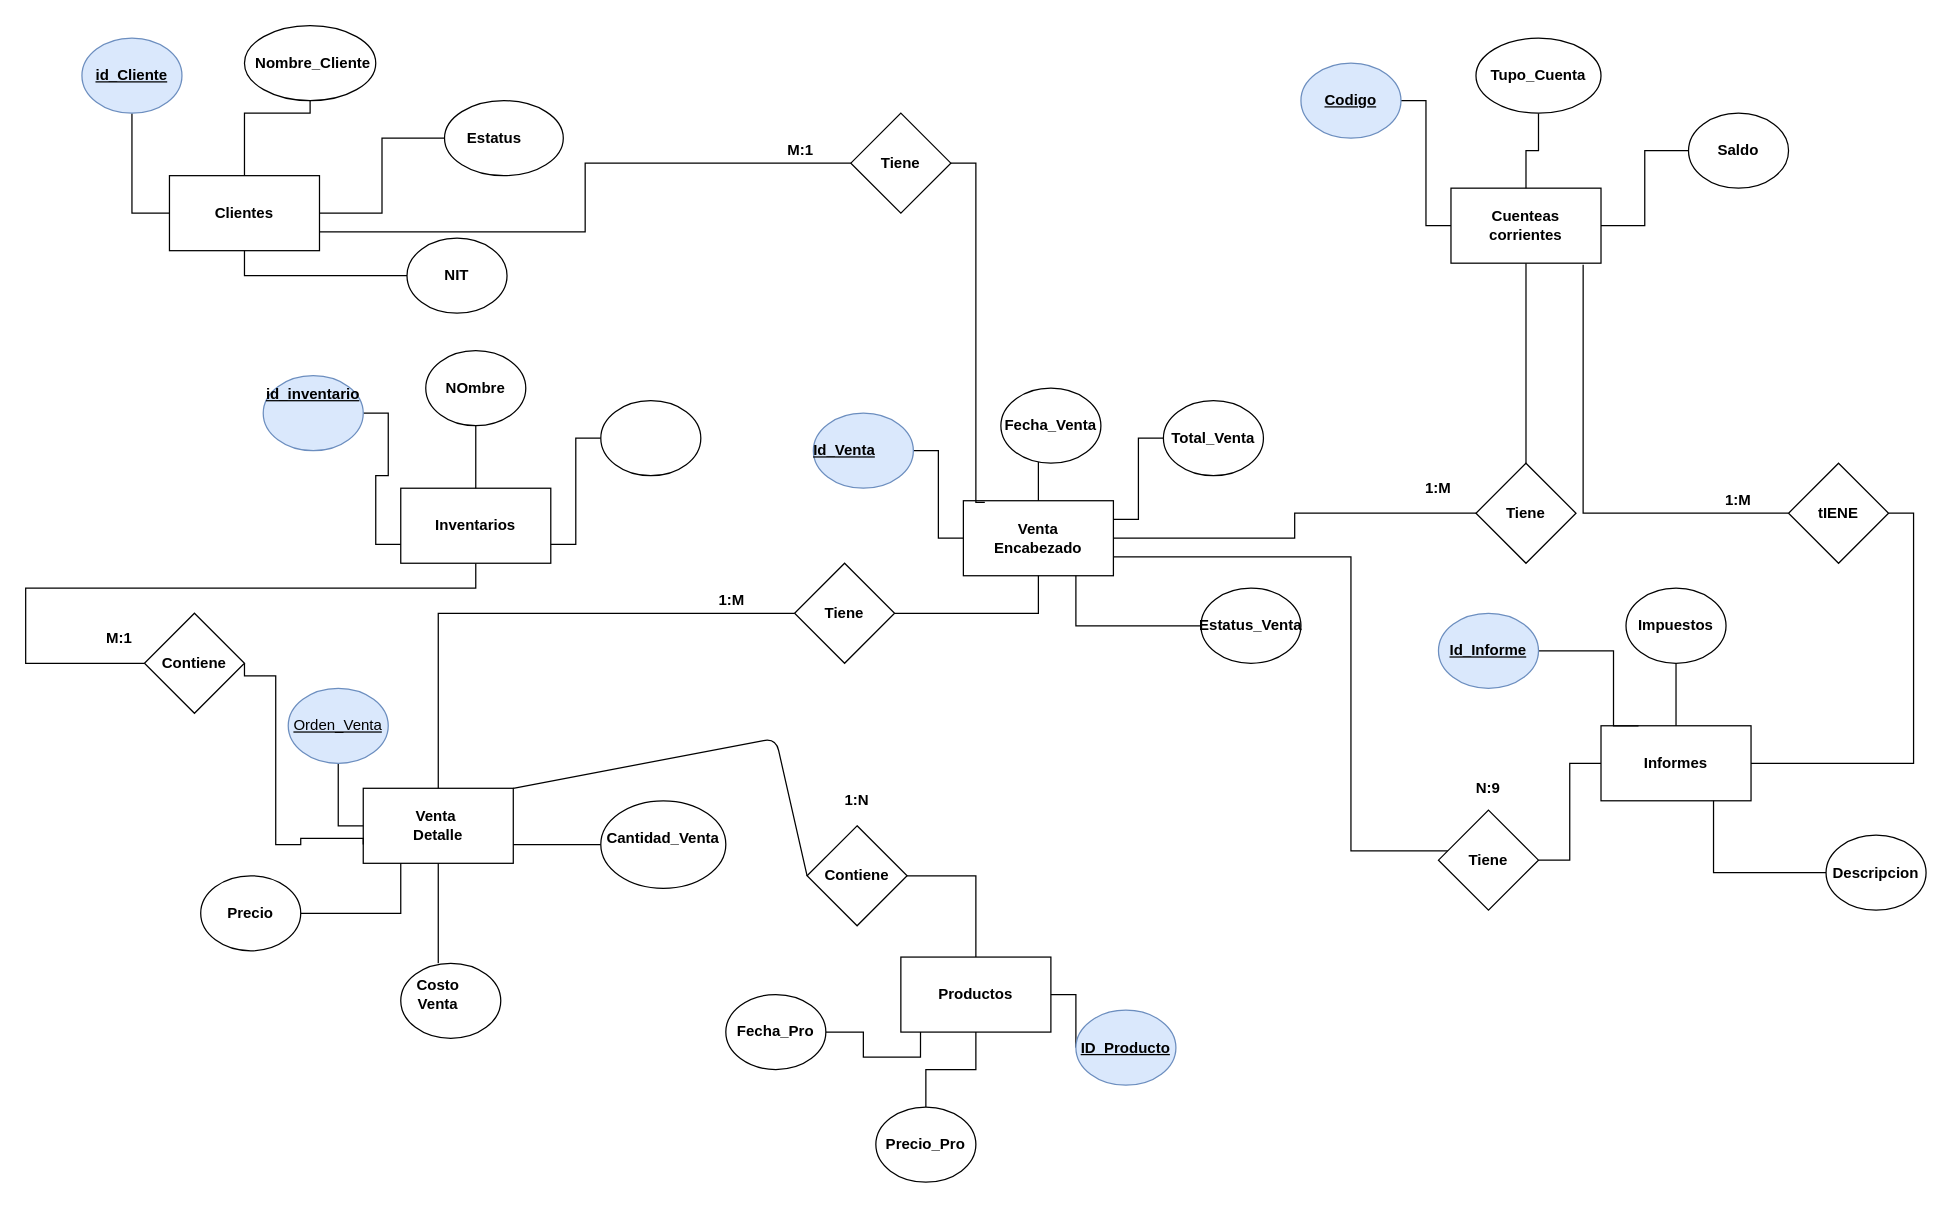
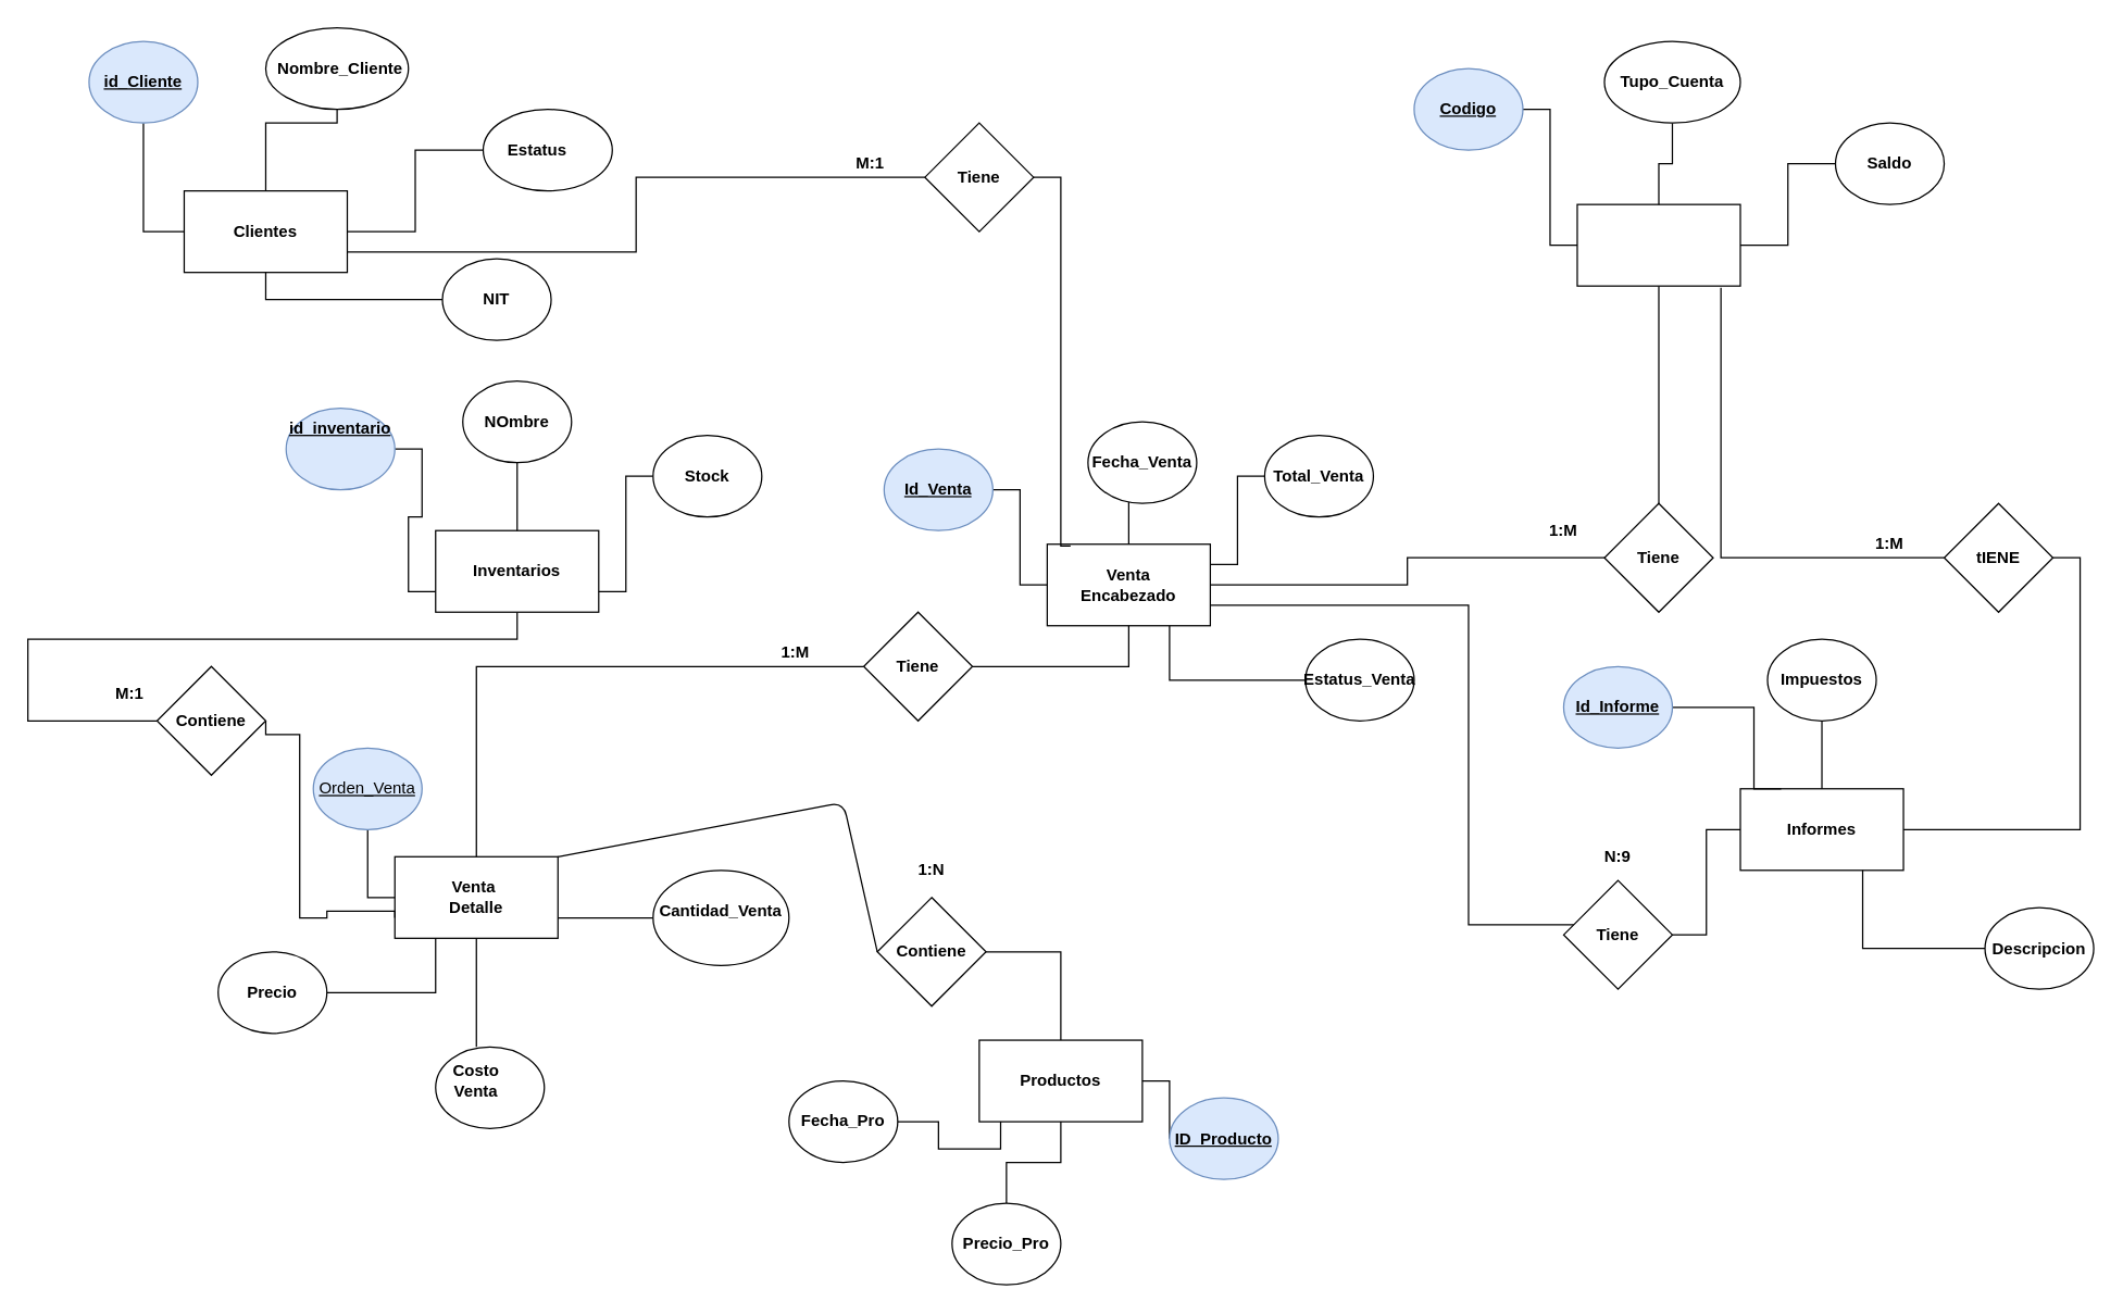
- <mxCell id="11" value="Cuenteas corrientes" style="text;html=1;strokeColor=none;fillColor=none;align=center;verticalAlign=middle;whiteSpace=wrap;rounded=0;fontStyle=1" parent="1" vertex="1"><mxGeometry x="1200" y="170" width="40" height="20" as="geometry" /></mxCell>
+ <mxCell id="54" value="Stock" style="text;html=1;strokeColor=none;fillColor=none;align=center;verticalAlign=middle;whiteSpace=wrap;rounded=0;fontStyle=1" parent="1" vertex="1"><mxGeometry x="500" y="340" width="40" height="20" as="geometry" /></mxCell>
- <mxCell id="22" value="&lt;u&gt;Id_Venta&lt;/u&gt;" style="text;html=1;strokeColor=none;fillColor=none;align=center;verticalAlign=middle;whiteSpace=wrap;rounded=0;fontStyle=1" parent="1" vertex="1"><mxGeometry x="655" y="350" width="40" height="20" as="geometry" /></mxCell>
+ <mxCell id="22" value="&lt;u&gt;Id_Venta&lt;/u&gt;" style="text;html=1;strokeColor=none;fillColor=none;align=center;verticalAlign=middle;whiteSpace=wrap;rounded=0;fontStyle=1" parent="1" vertex="1"><mxGeometry x="670" y="350" width="40" height="20" as="geometry" /></mxCell>
